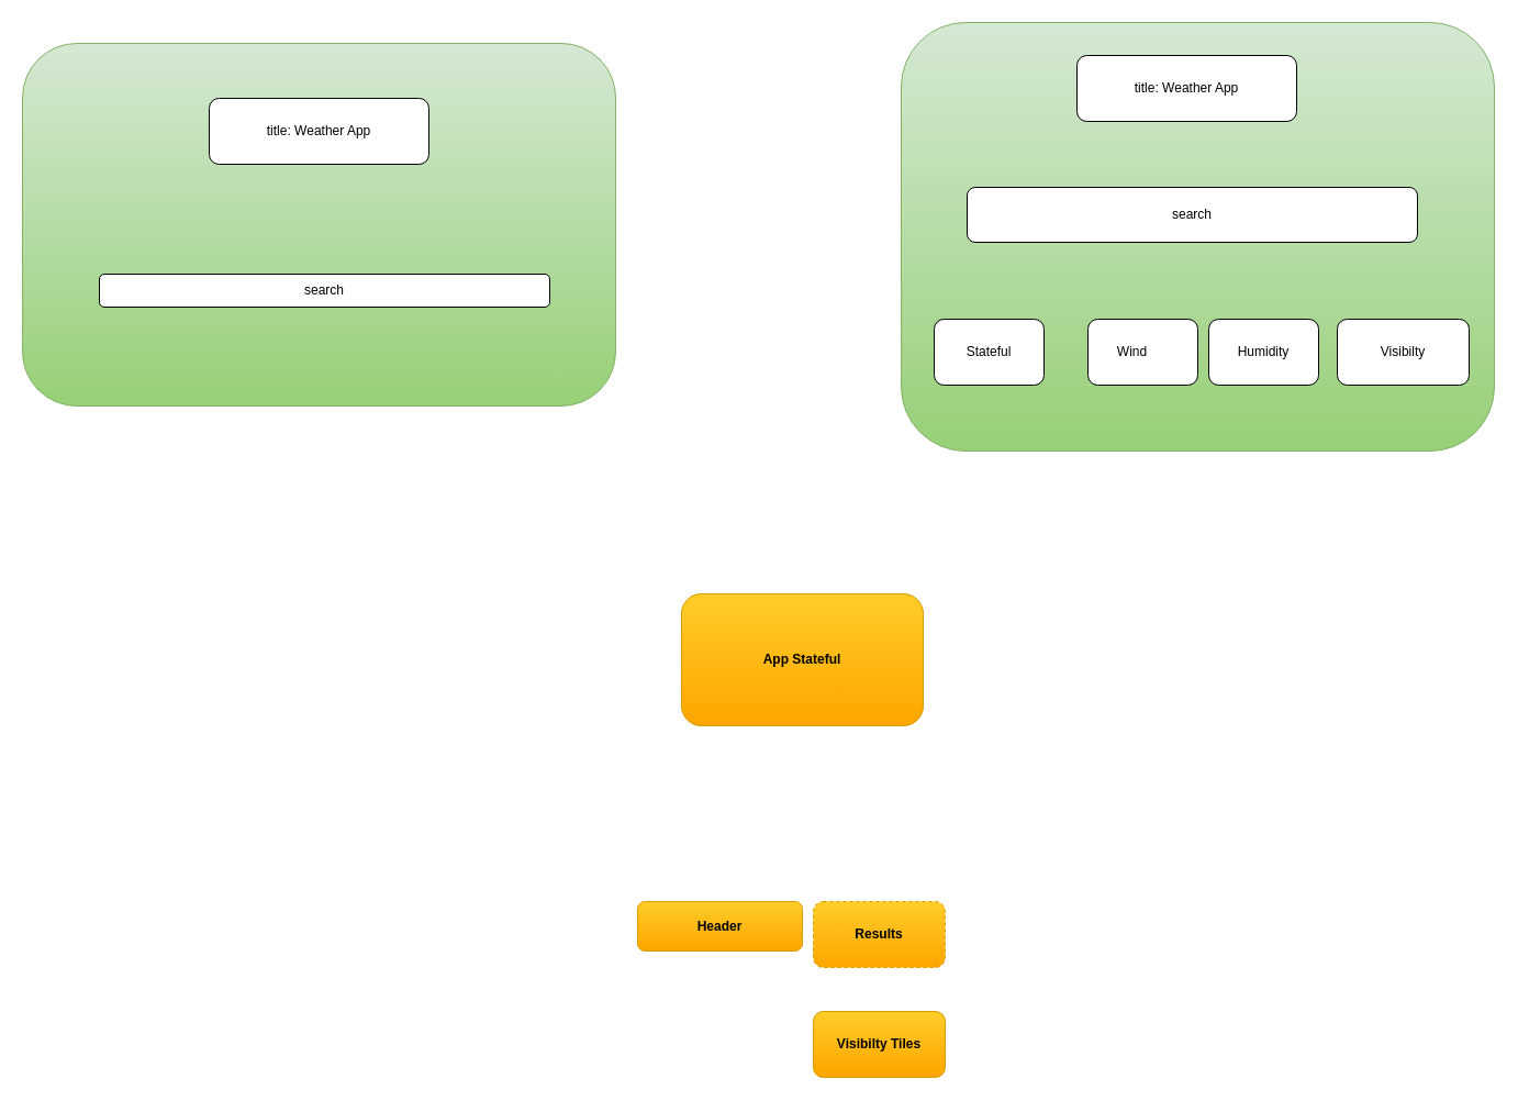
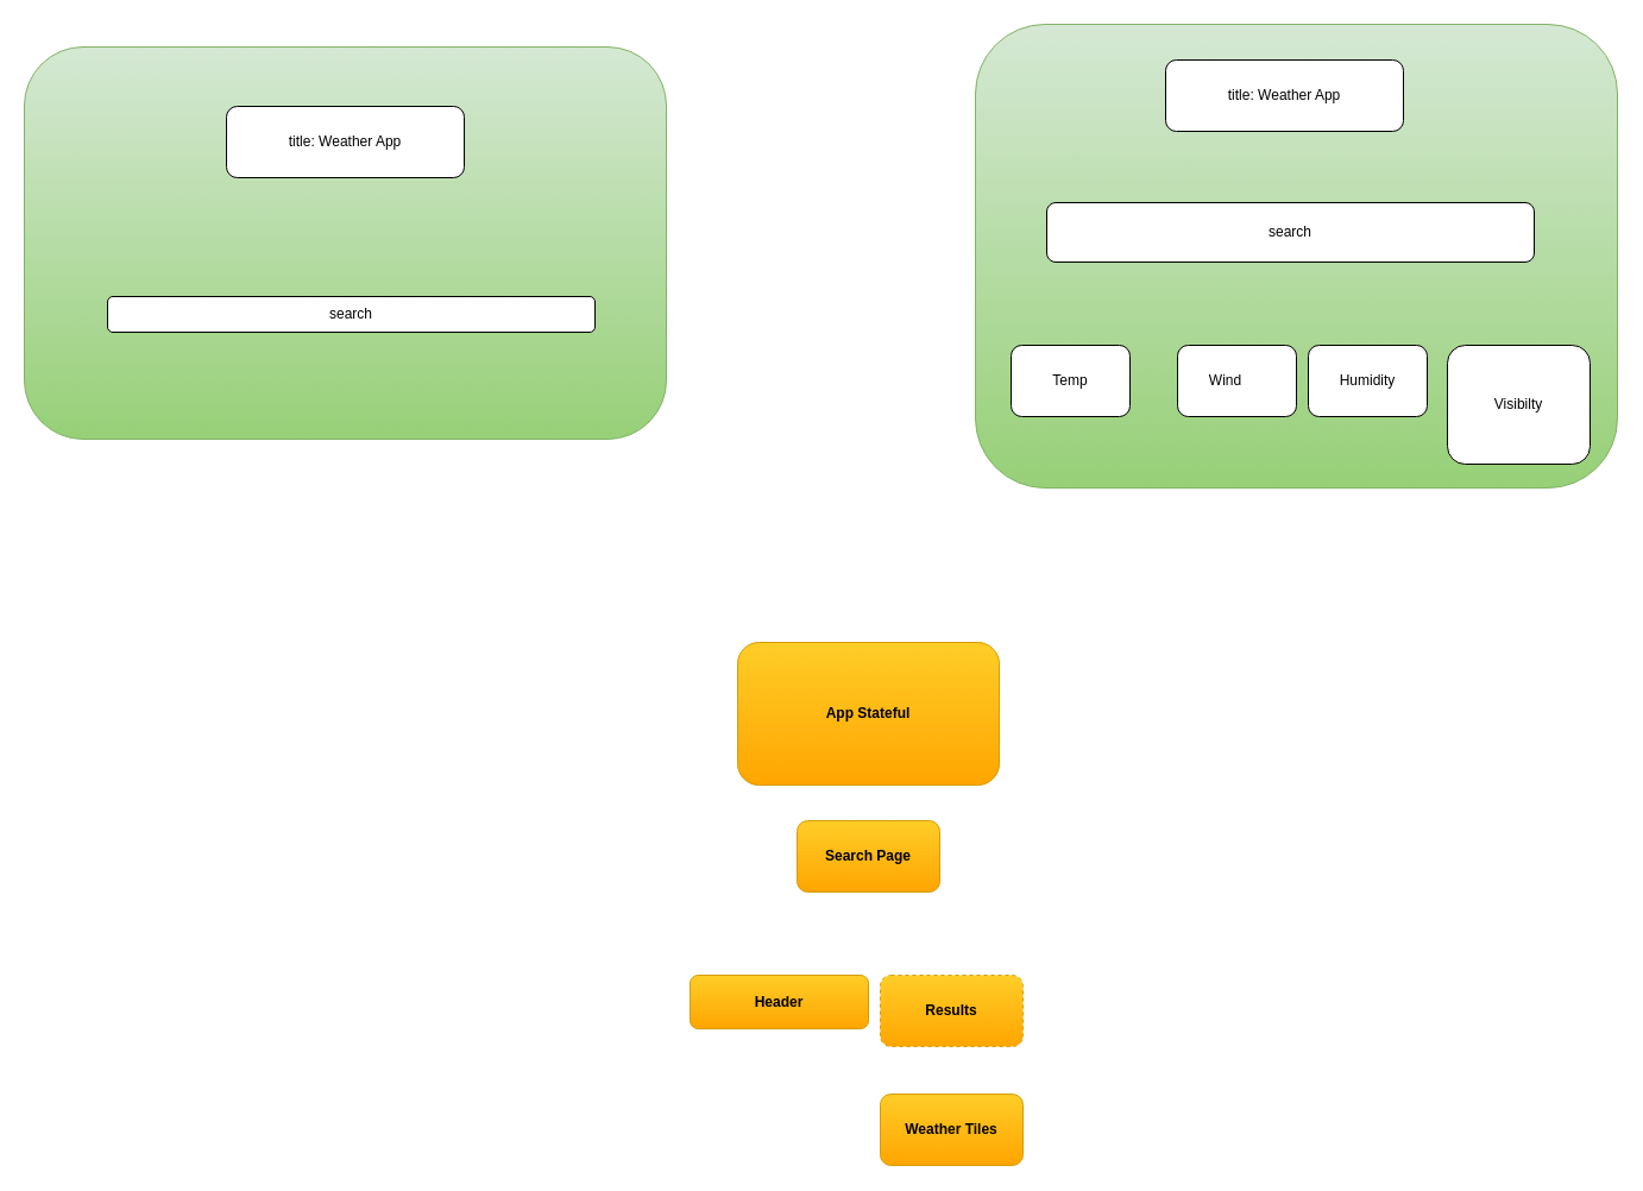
- <mxCell id="10" value="Stateful" style="rounded=1;whiteSpace=wrap;html=1;" parent="1" vertex="1"><mxGeometry x="850" y="290" width="100" height="60" as="geometry" /></mxCell>
+ <mxCell id="10" value="Temp" style="rounded=1;whiteSpace=wrap;html=1;" parent="1" vertex="1"><mxGeometry x="850" y="290" width="100" height="60" as="geometry" /></mxCell>
- <mxCell id="11" value="Visibilty" style="rounded=1;whiteSpace=wrap;html=1;" parent="1" vertex="1"><mxGeometry x="1217" y="290" width="120" height="60" as="geometry" /></mxCell>
+ <mxCell id="11" value="Visibilty" style="rounded=1;whiteSpace=wrap;html=1;" parent="1" vertex="1"><mxGeometry x="1217" y="290" width="120" height="100" as="geometry" /></mxCell>
+ <mxCell id="14" value="&lt;font color=&quot;#000000&quot;&gt;&lt;b&gt;Search Page&lt;/b&gt;&lt;/font&gt;" style="rounded=1;whiteSpace=wrap;html=1;fillColor=#ffcd28;gradientColor=#ffa500;strokeColor=#d79b00;" parent="1" vertex="1"><mxGeometry x="670" y="690" width="120" height="60" as="geometry" /></mxCell>
- <mxCell id="17" value="&lt;font color=&quot;#000000&quot;&gt;&lt;b&gt;Visibilty Tiles&lt;/b&gt;&lt;/font&gt;" style="rounded=1;whiteSpace=wrap;html=1;fillColor=#ffcd28;gradientColor=#ffa500;strokeColor=#d79b00;" parent="1" vertex="1"><mxGeometry x="740" y="920" width="120" height="60" as="geometry" /></mxCell>
+ <mxCell id="17" value="&lt;font color=&quot;#000000&quot;&gt;&lt;b&gt;Weather Tiles&lt;/b&gt;&lt;/font&gt;" style="rounded=1;whiteSpace=wrap;html=1;fillColor=#ffcd28;gradientColor=#ffa500;strokeColor=#d79b00;" parent="1" vertex="1"><mxGeometry x="740" y="920" width="120" height="60" as="geometry" /></mxCell>
